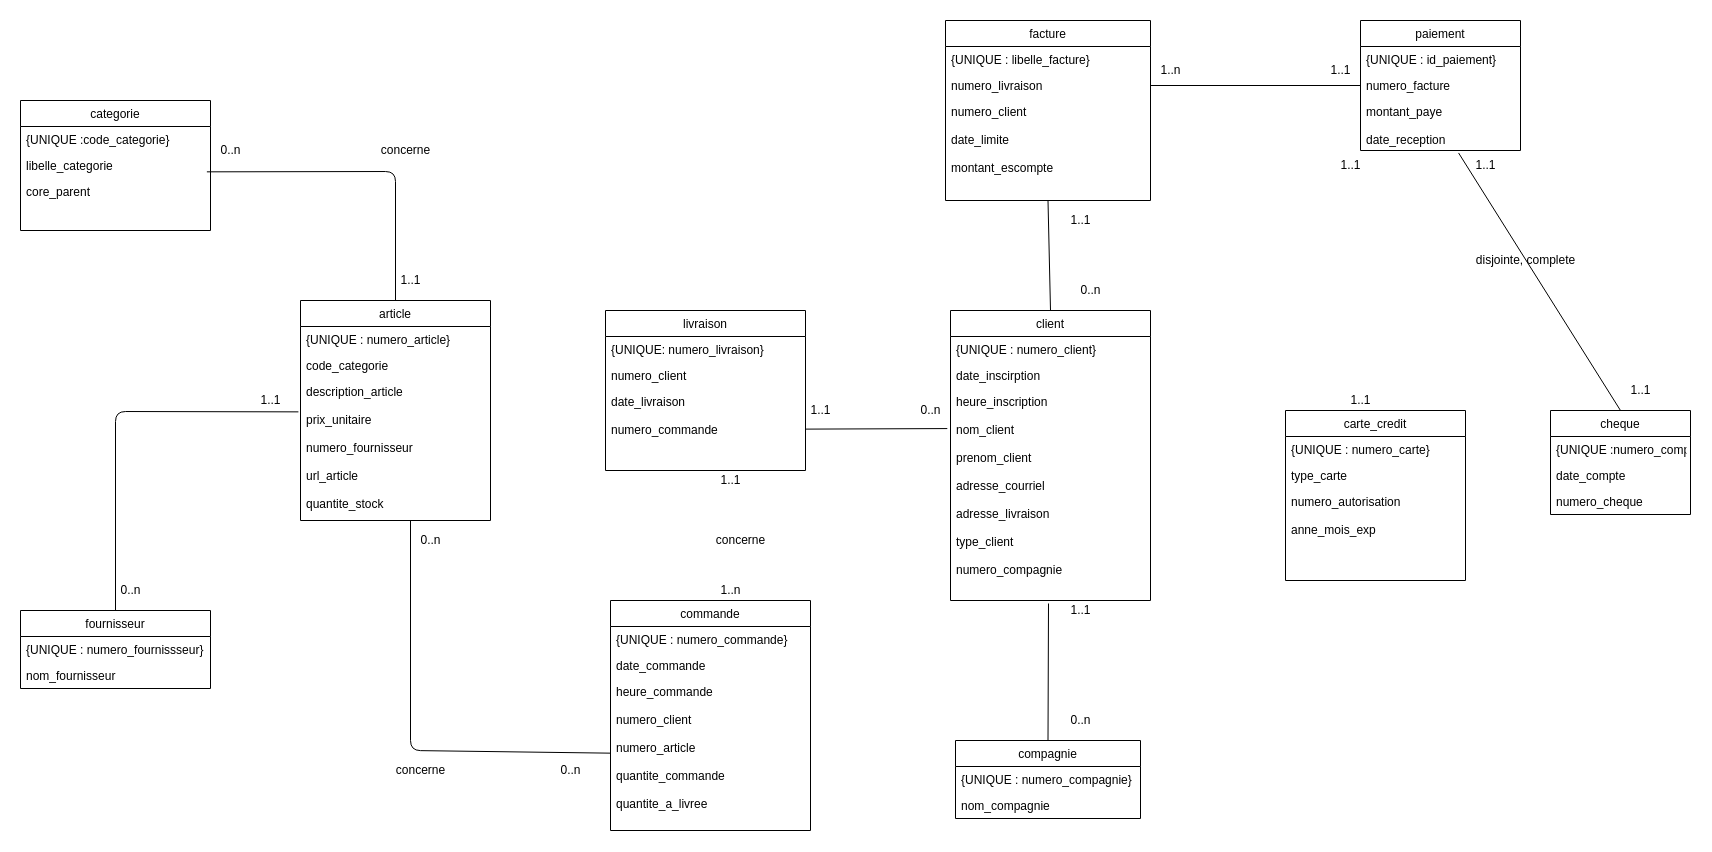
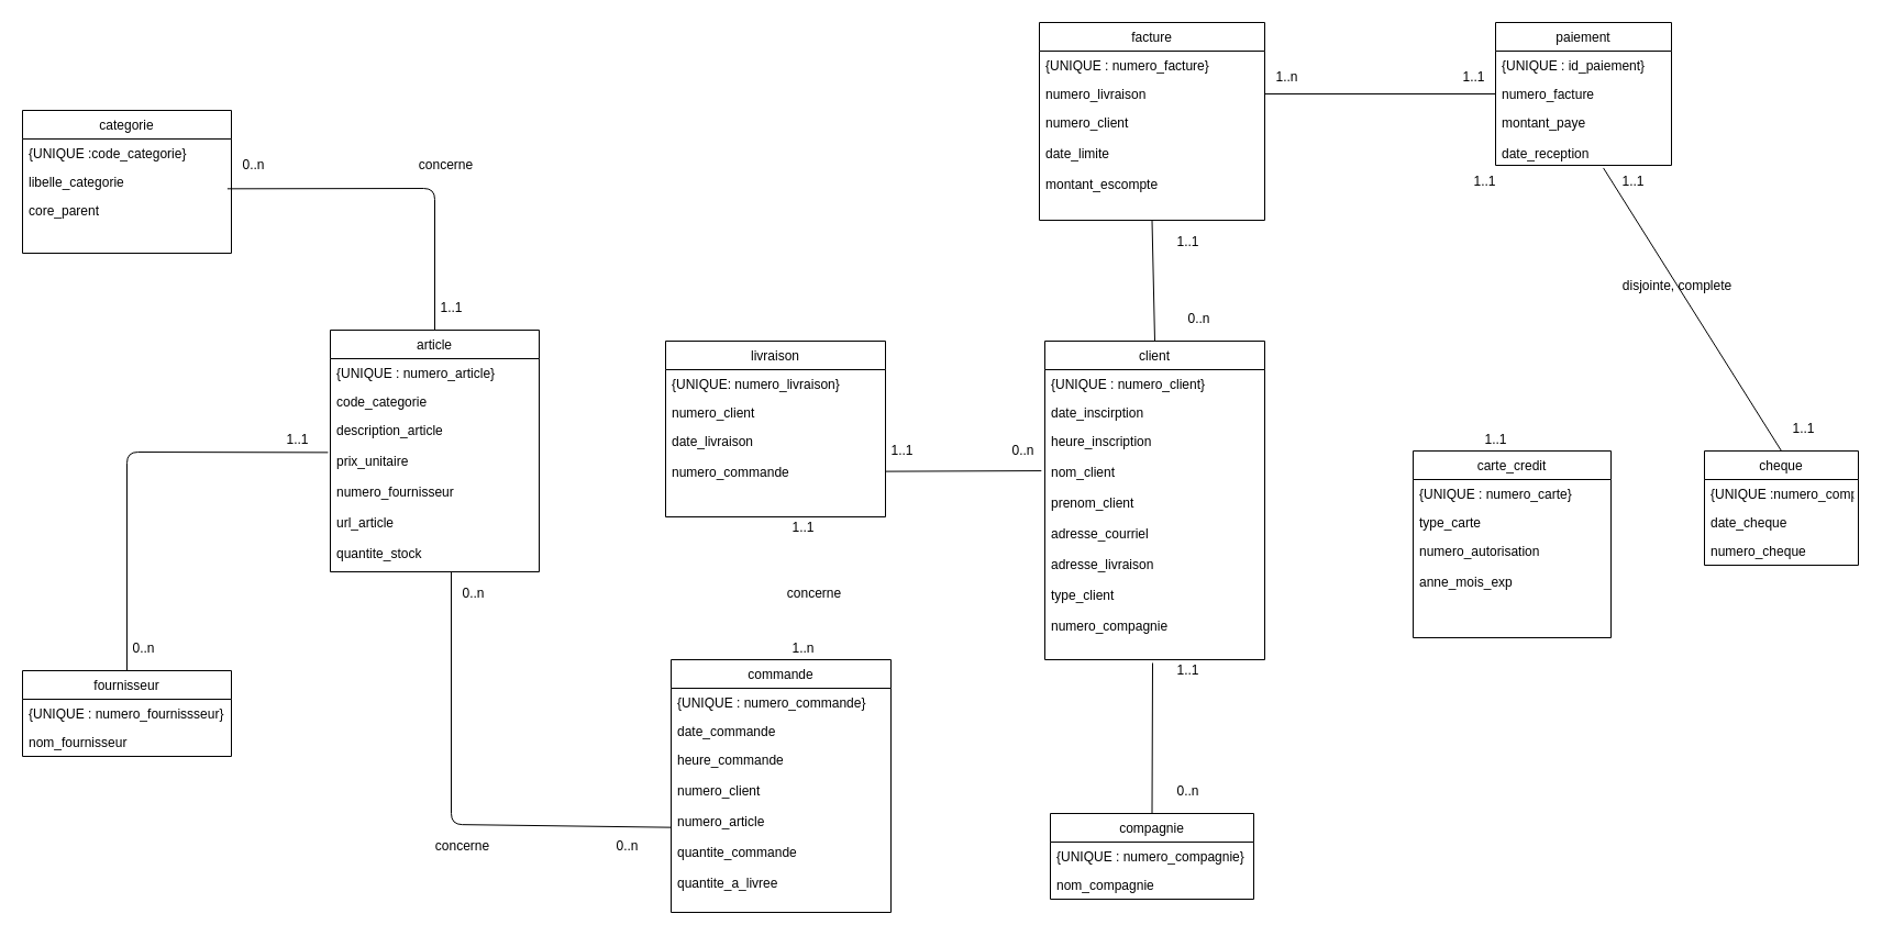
- <mxCell id="26" value="{UNIQUE : libelle_facture}" style="text;strokeColor=none;fillColor=none;align=left;verticalAlign=top;spacingLeft=4;spacingRight=4;overflow=hidden;rotatable=0;points=[[0,0.5],[1,0.5]];portConstraint=eastwest;" vertex="1" parent="25"><mxGeometry y="26" width="205" height="26" as="geometry" /></mxCell>
+ <mxCell id="26" value="{UNIQUE : numero_facture}" style="text;strokeColor=none;fillColor=none;align=left;verticalAlign=top;spacingLeft=4;spacingRight=4;overflow=hidden;rotatable=0;points=[[0,0.5],[1,0.5]];portConstraint=eastwest;" vertex="1" parent="25"><mxGeometry y="26" width="205" height="26" as="geometry" /></mxCell>
- <mxCell id="42" value="date_compte" style="text;strokeColor=none;fillColor=none;align=left;verticalAlign=top;spacingLeft=4;spacingRight=4;overflow=hidden;rotatable=0;points=[[0,0.5],[1,0.5]];portConstraint=eastwest;" vertex="1" parent="40"><mxGeometry y="52" width="140" height="26" as="geometry" /></mxCell>
+ <mxCell id="42" value="date_cheque" style="text;strokeColor=none;fillColor=none;align=left;verticalAlign=top;spacingLeft=4;spacingRight=4;overflow=hidden;rotatable=0;points=[[0,0.5],[1,0.5]];portConstraint=eastwest;" vertex="1" parent="40"><mxGeometry y="52" width="140" height="26" as="geometry" /></mxCell>
